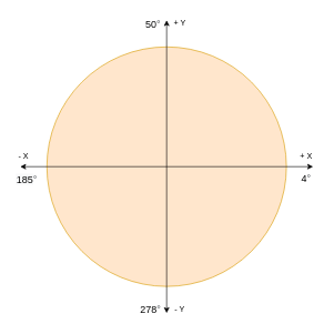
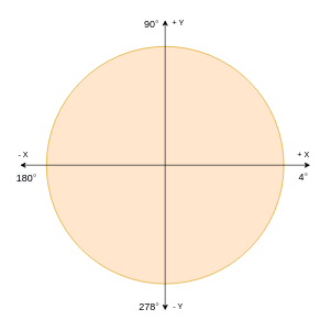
- <mxCell id="10" value="&lt;font style=&quot;font-size: 15px&quot;&gt;50&lt;span style=&quot;color: rgb(77 , 81 , 86) ; font-family: &amp;#34;arial&amp;#34; , sans-serif ; text-align: left ; background-color: rgb(255 , 255 , 255)&quot;&gt;°&lt;/span&gt;&lt;/font&gt;" style="text;html=1;strokeColor=none;fillColor=none;align=center;verticalAlign=middle;whiteSpace=wrap;rounded=0;" vertex="1" parent="1"><mxGeometry x="210" y="20" width="40" height="30" as="geometry" /></mxCell>
+ <mxCell id="10" value="&lt;font style=&quot;font-size: 15px&quot;&gt;90&lt;span style=&quot;color: rgb(77 , 81 , 86) ; font-family: &amp;#34;arial&amp;#34; , sans-serif ; text-align: left ; background-color: rgb(255 , 255 , 255)&quot;&gt;°&lt;/span&gt;&lt;/font&gt;" style="text;html=1;strokeColor=none;fillColor=none;align=center;verticalAlign=middle;whiteSpace=wrap;rounded=0;" vertex="1" parent="1"><mxGeometry x="210" y="20" width="40" height="30" as="geometry" /></mxCell>
- <mxCell id="11" value="&lt;div style=&quot;text-align: center&quot;&gt;&lt;span style=&quot;text-align: left ; font-size: 15px ; background-color: rgb(248 , 249 , 250)&quot;&gt;185&lt;/span&gt;&lt;span style=&quot;background-color: rgb(255 , 255 , 255) ; color: rgb(77 , 81 , 86) ; font-family: &amp;#34;arial&amp;#34; , sans-serif ; text-align: left ; font-size: 15px&quot;&gt;°&lt;/span&gt;&lt;/div&gt;" style="text;html=1;strokeColor=none;fillColor=none;align=center;verticalAlign=middle;whiteSpace=wrap;rounded=0;" vertex="1" parent="1"><mxGeometry x="20" y="254" width="40" height="30" as="geometry" /></mxCell>
+ <mxCell id="11" value="&lt;div style=&quot;text-align: center&quot;&gt;&lt;span style=&quot;text-align: left ; font-size: 15px ; background-color: rgb(248 , 249 , 250)&quot;&gt;180&lt;/span&gt;&lt;span style=&quot;background-color: rgb(255 , 255 , 255) ; color: rgb(77 , 81 , 86) ; font-family: &amp;#34;arial&amp;#34; , sans-serif ; text-align: left ; font-size: 15px&quot;&gt;°&lt;/span&gt;&lt;/div&gt;" style="text;html=1;strokeColor=none;fillColor=none;align=center;verticalAlign=middle;whiteSpace=wrap;rounded=0;" vertex="1" parent="1"><mxGeometry x="20" y="254" width="40" height="30" as="geometry" /></mxCell>
